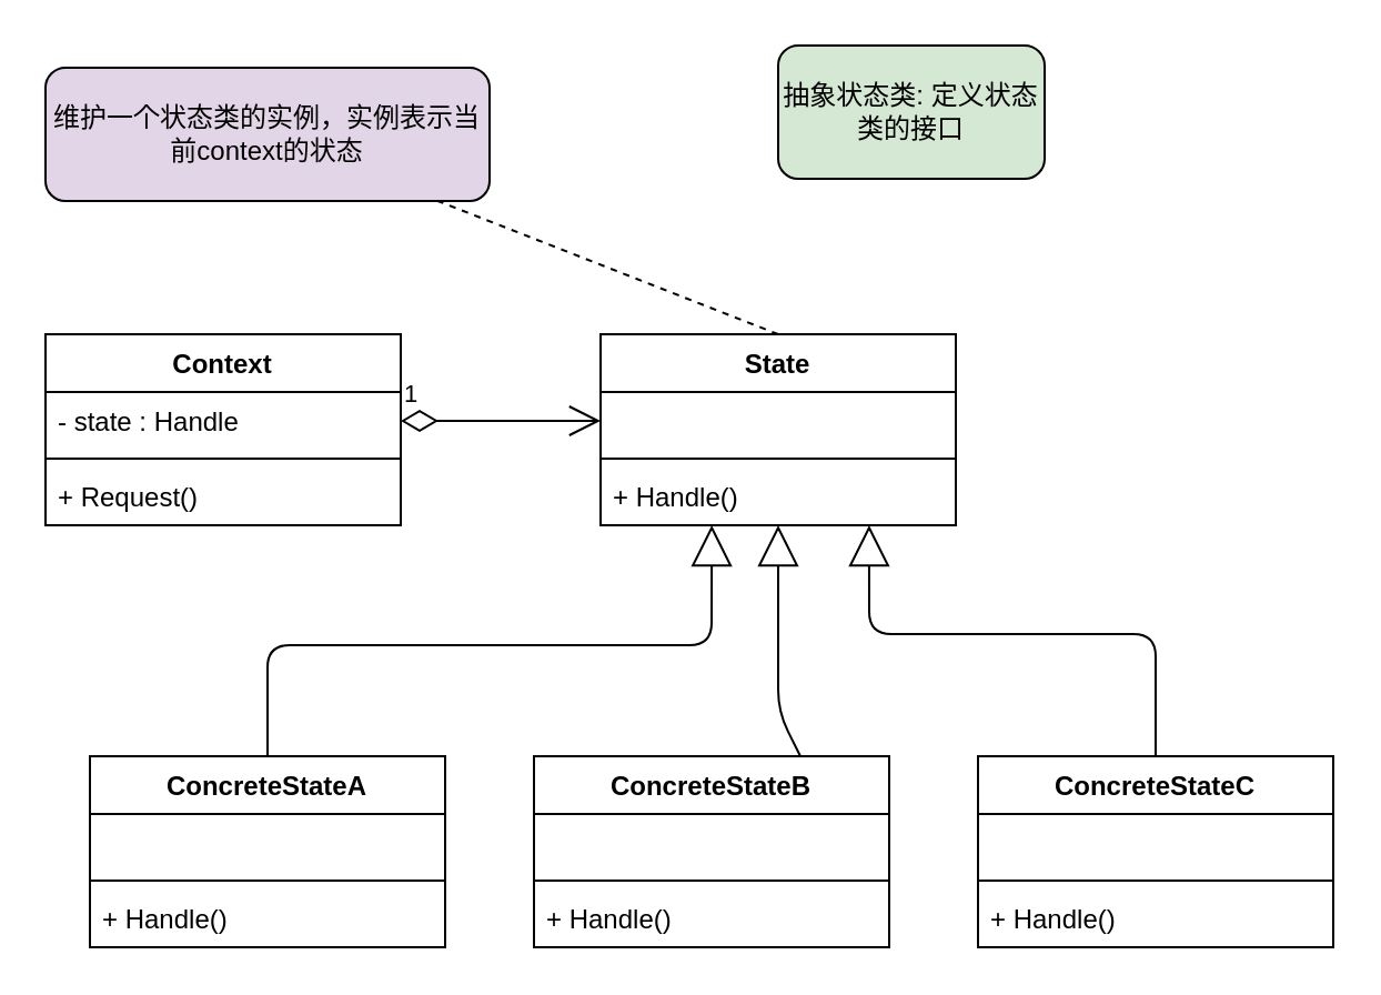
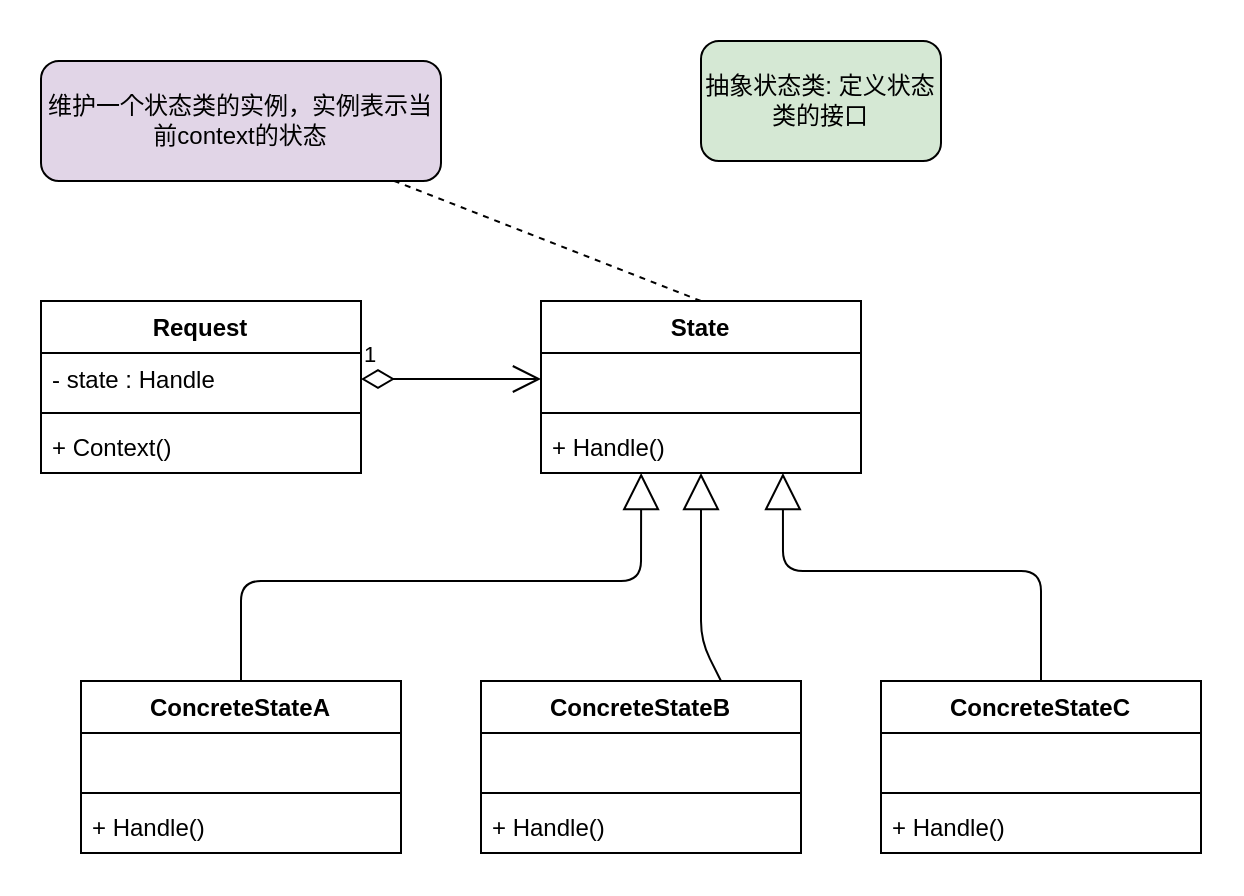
- <mxCell id="21" value="Context" style="swimlane;fontStyle=1;align=center;verticalAlign=top;childLayout=stackLayout;horizontal=1;startSize=26;horizontalStack=0;resizeParent=1;resizeParentMax=0;resizeLast=0;collapsible=1;marginBottom=0;" vertex="1" parent="1"><mxGeometry x="20" y="150" width="160" height="86" as="geometry" /></mxCell>
+ <mxCell id="21" value="Request" style="swimlane;fontStyle=1;align=center;verticalAlign=top;childLayout=stackLayout;horizontal=1;startSize=26;horizontalStack=0;resizeParent=1;resizeParentMax=0;resizeLast=0;collapsible=1;marginBottom=0;" vertex="1" parent="1"><mxGeometry x="20" y="150" width="160" height="86" as="geometry" /></mxCell>
- <mxCell id="24" value="+ Request() " style="text;strokeColor=none;fillColor=none;align=left;verticalAlign=top;spacingLeft=4;spacingRight=4;overflow=hidden;rotatable=0;points=[[0,0.5],[1,0.5]];portConstraint=eastwest;" vertex="1" parent="21"><mxGeometry y="60" width="160" height="26" as="geometry" /></mxCell>
+ <mxCell id="24" value="+ Context() " style="text;strokeColor=none;fillColor=none;align=left;verticalAlign=top;spacingLeft=4;spacingRight=4;overflow=hidden;rotatable=0;points=[[0,0.5],[1,0.5]];portConstraint=eastwest;" vertex="1" parent="21"><mxGeometry y="60" width="160" height="26" as="geometry" /></mxCell>
